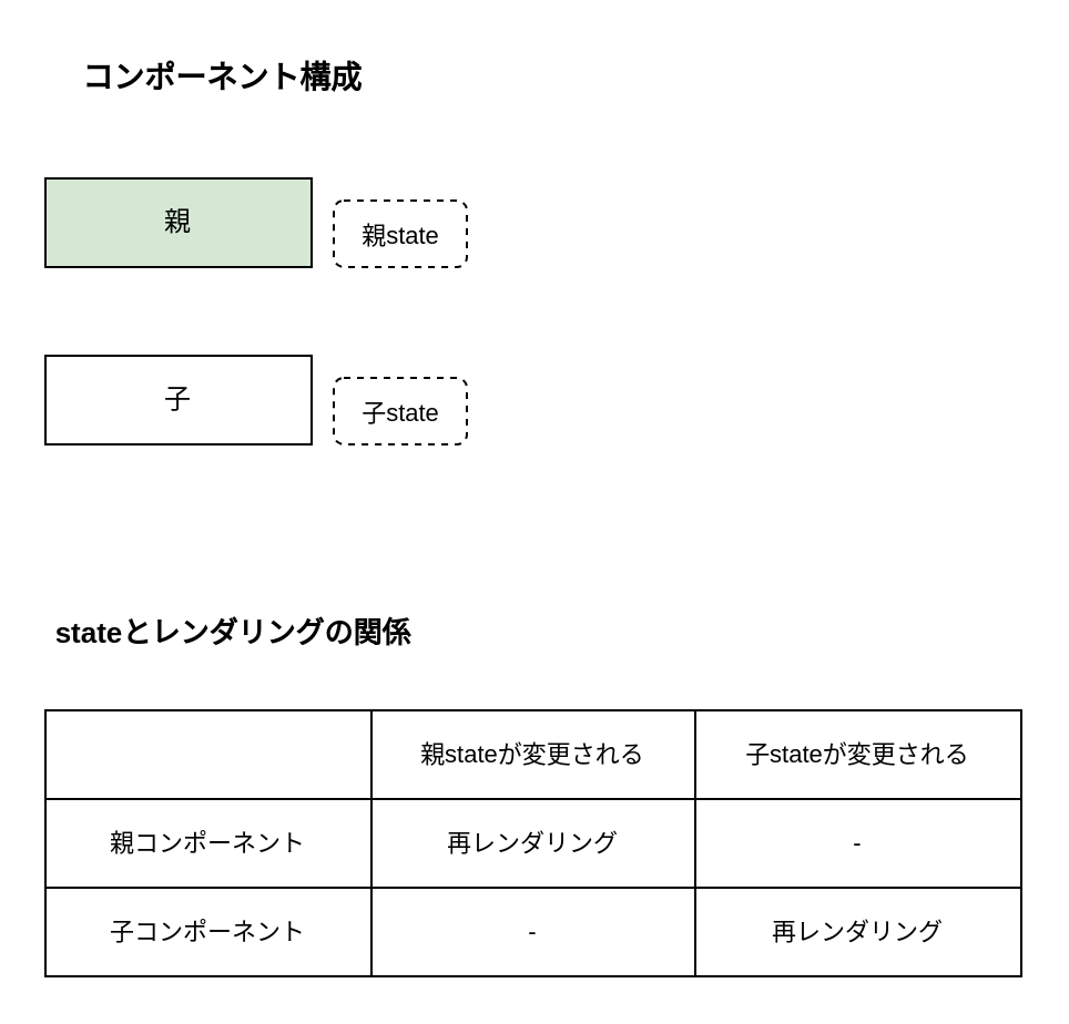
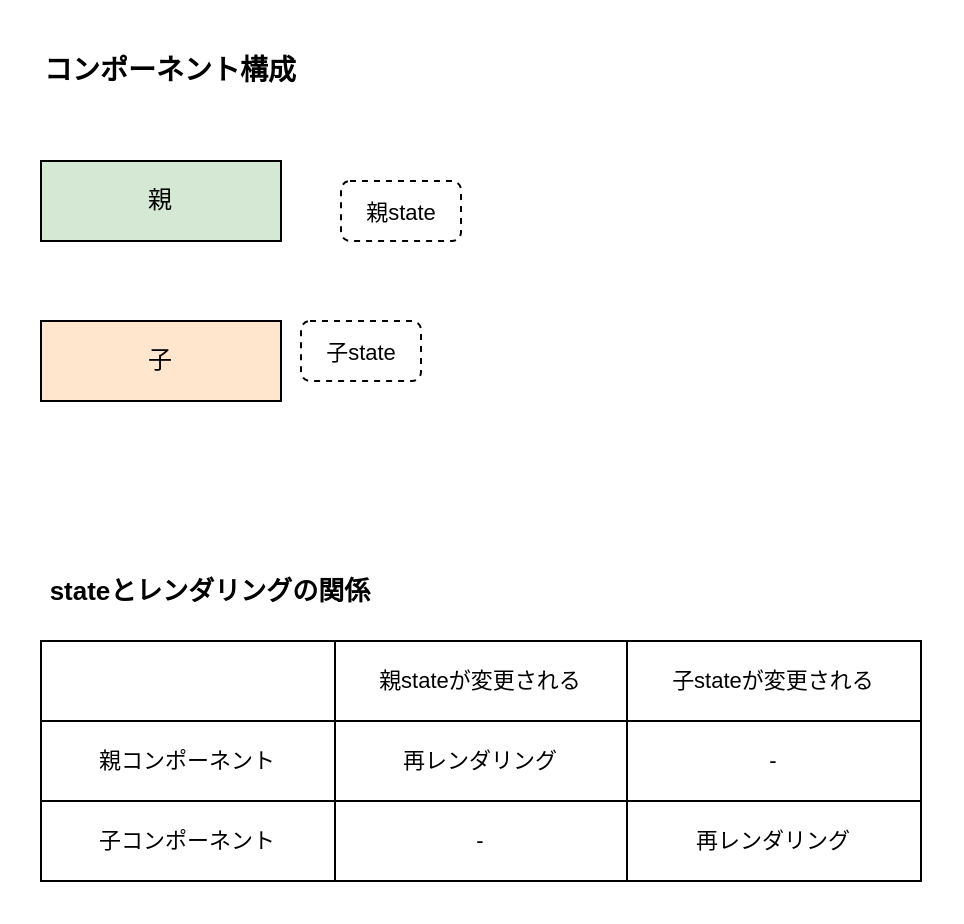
- <mxCell id="4" value="&lt;b&gt;&lt;font style=&quot;font-size: 14px;&quot;&gt;コンポーネント構成&lt;/font&gt;&lt;/b&gt;" style="text;html=1;strokeColor=none;fillColor=none;align=left;verticalAlign=middle;whiteSpace=wrap;rounded=0;" vertex="1" parent="1"><mxGeometry x="35" y="20" width="130" height="30" as="geometry" /></mxCell>
+ <mxCell id="4" value="&lt;b&gt;&lt;font style=&quot;font-size: 14px;&quot;&gt;コンポーネント構成&lt;/font&gt;&lt;/b&gt;" style="text;html=1;strokeColor=none;fillColor=none;align=left;verticalAlign=middle;whiteSpace=wrap;rounded=0;" vertex="1" parent="1"><mxGeometry x="20" y="20" width="130" height="30" as="geometry" /></mxCell>
- <mxCell id="5" value="&lt;font style=&quot;font-size: 11px;&quot;&gt;親state&lt;/font&gt;" style="text;html=1;align=center;verticalAlign=middle;resizable=0;points=[];autosize=1;strokeColor=default;fillColor=none;fontSize=14;dashed=1;rounded=1;" vertex="1" parent="1"><mxGeometry x="150" y="90" width="60" height="30" as="geometry" /></mxCell>
+ <mxCell id="5" value="&lt;font style=&quot;font-size: 11px;&quot;&gt;親state&lt;/font&gt;" style="text;html=1;align=center;verticalAlign=middle;resizable=0;points=[];autosize=1;strokeColor=default;fillColor=none;fontSize=14;dashed=1;rounded=1;" vertex="1" parent="1"><mxGeometry x="170" y="90" width="60" height="30" as="geometry" /></mxCell>
- <mxCell id="3" value="子" style="rounded=0;whiteSpace=wrap;html=1;" vertex="1" parent="1"><mxGeometry x="20" y="160" width="120" height="40" as="geometry" /></mxCell>
+ <mxCell id="3" value="子" style="rounded=0;whiteSpace=wrap;html=1;fillColor=#ffe6cc;" vertex="1" parent="1"><mxGeometry x="20" y="160" width="120" height="40" as="geometry" /></mxCell>
- <mxCell id="6" value="&lt;font style=&quot;font-size: 11px;&quot;&gt;子state&lt;/font&gt;" style="text;html=1;align=center;verticalAlign=middle;resizable=0;points=[];autosize=1;strokeColor=default;fillColor=none;fontSize=14;dashed=1;rounded=1;" vertex="1" parent="1"><mxGeometry x="150" y="170" width="60" height="30" as="geometry" /></mxCell>
+ <mxCell id="6" value="&lt;font style=&quot;font-size: 11px;&quot;&gt;子state&lt;/font&gt;" style="text;html=1;align=center;verticalAlign=middle;resizable=0;points=[];autosize=1;strokeColor=default;fillColor=none;fontSize=14;dashed=1;rounded=1;" vertex="1" parent="1"><mxGeometry x="150" y="160" width="60" height="30" as="geometry" /></mxCell>
- <mxCell id="20" value="&lt;b&gt;&lt;font style=&quot;font-size: 13px;&quot;&gt;stateとレンダリングの関係&lt;/font&gt;&lt;/b&gt;" style="text;html=1;strokeColor=none;fillColor=none;align=center;verticalAlign=middle;whiteSpace=wrap;rounded=0;fontSize=11;" vertex="1" parent="1"><mxGeometry x="20" y="270" width="170" height="30" as="geometry" /></mxCell>
+ <mxCell id="20" value="&lt;b&gt;&lt;font style=&quot;font-size: 13px;&quot;&gt;stateとレンダリングの関係&lt;/font&gt;&lt;/b&gt;" style="text;html=1;strokeColor=none;fillColor=none;align=center;verticalAlign=middle;whiteSpace=wrap;rounded=0;fontSize=11;" vertex="1" parent="1"><mxGeometry x="20" y="280" width="170" height="30" as="geometry" /></mxCell>
